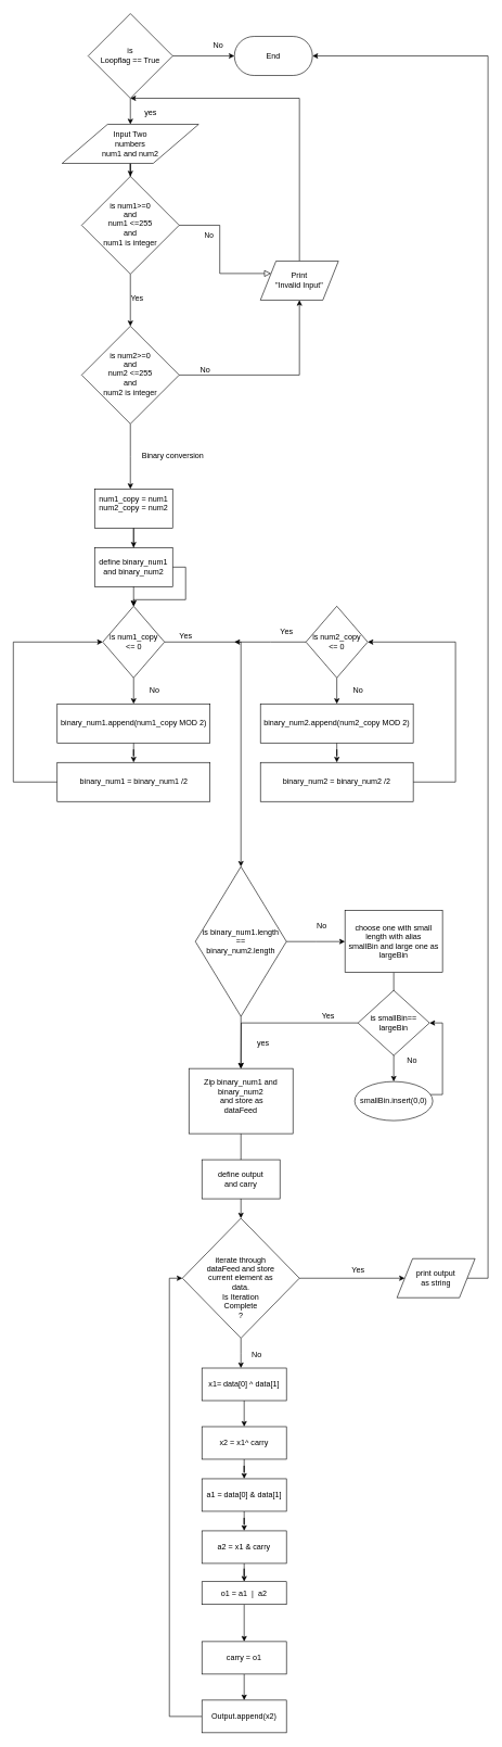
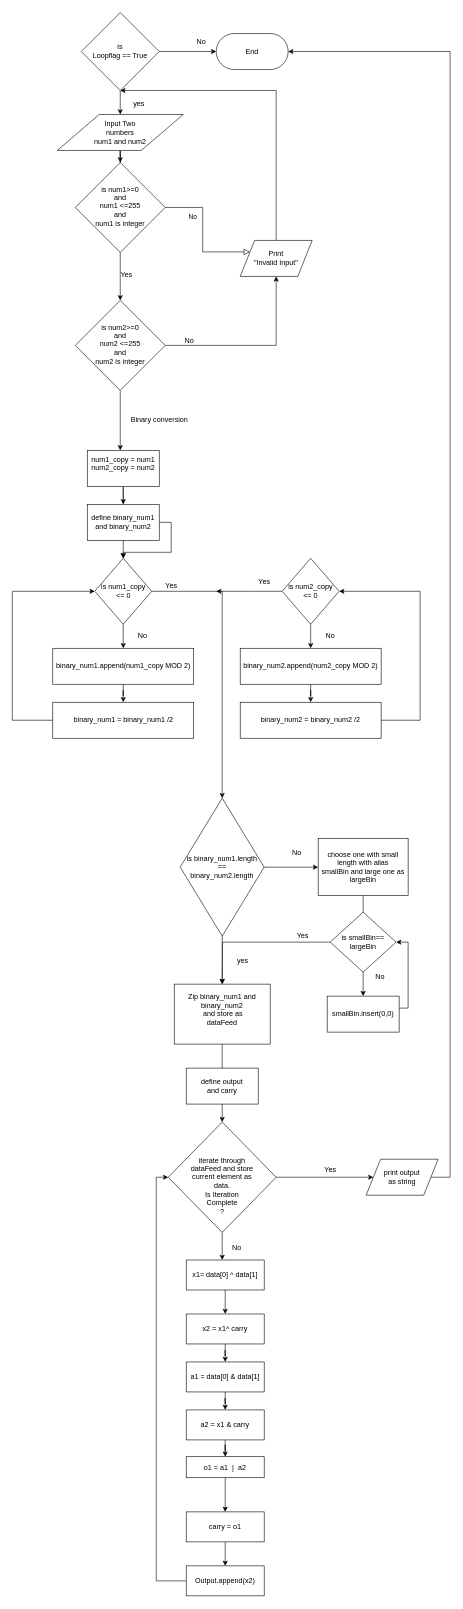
- <mxCell id="50" value="smallBin.insert(0,0)" style="ellipse;whiteSpace=wrap;html=1;" vertex="1" parent="1"><mxGeometry x="545" y="1660" width="120" height="60" as="geometry" /></mxCell>
+ <mxCell id="50" value="smallBin.insert(0,0)" style="rounded=0;whiteSpace=wrap;html=1;" vertex="1" parent="1"><mxGeometry x="545" y="1660" width="120" height="60" as="geometry" /></mxCell>
